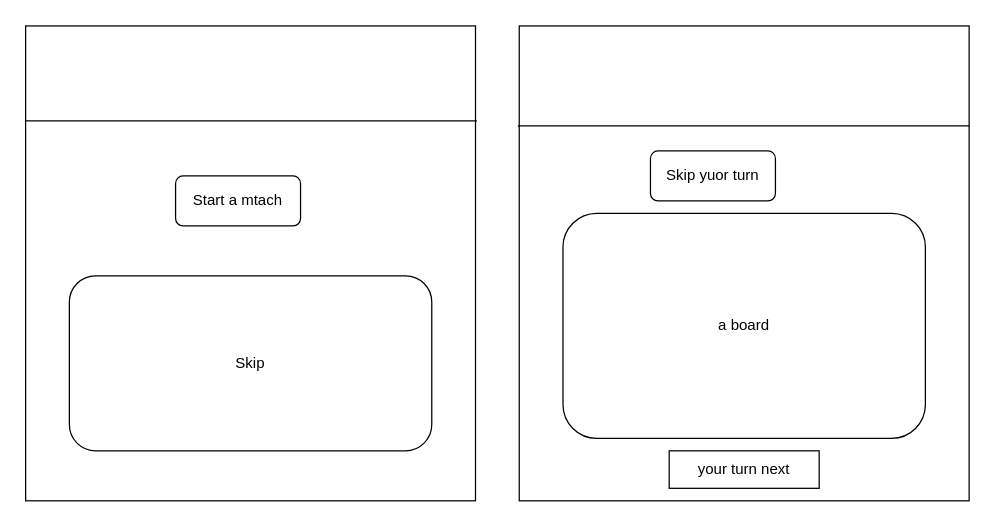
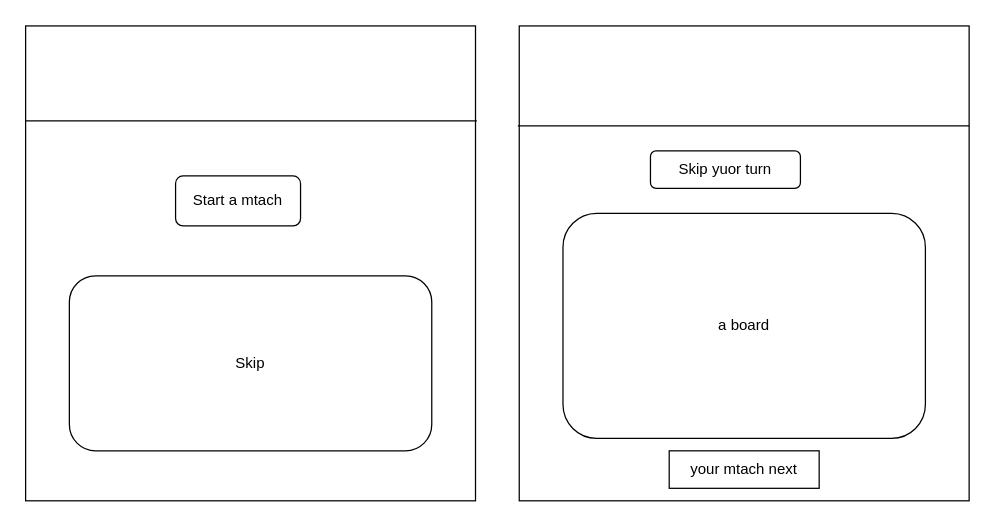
- <mxCell id="7" value="Skip yuor turn" style="rounded=1;whiteSpace=wrap;html=1;fillColor=none;" vertex="1" parent="1"><mxGeometry x="520" y="120" width="100" height="40" as="geometry" /></mxCell>
+ <mxCell id="7" value="Skip yuor turn" style="rounded=1;whiteSpace=wrap;html=1;fillColor=none;" vertex="1" parent="1"><mxGeometry x="520" y="120" width="120" height="30" as="geometry" /></mxCell>
- <mxCell id="10" value="your turn next" style="rounded=0;whiteSpace=wrap;html=1;fillColor=none;" vertex="1" parent="1"><mxGeometry x="535" y="360" width="120" height="30" as="geometry" /></mxCell>
+ <mxCell id="10" value="your mtach next" style="rounded=0;whiteSpace=wrap;html=1;fillColor=none;" vertex="1" parent="1"><mxGeometry x="535" y="360" width="120" height="30" as="geometry" /></mxCell>
